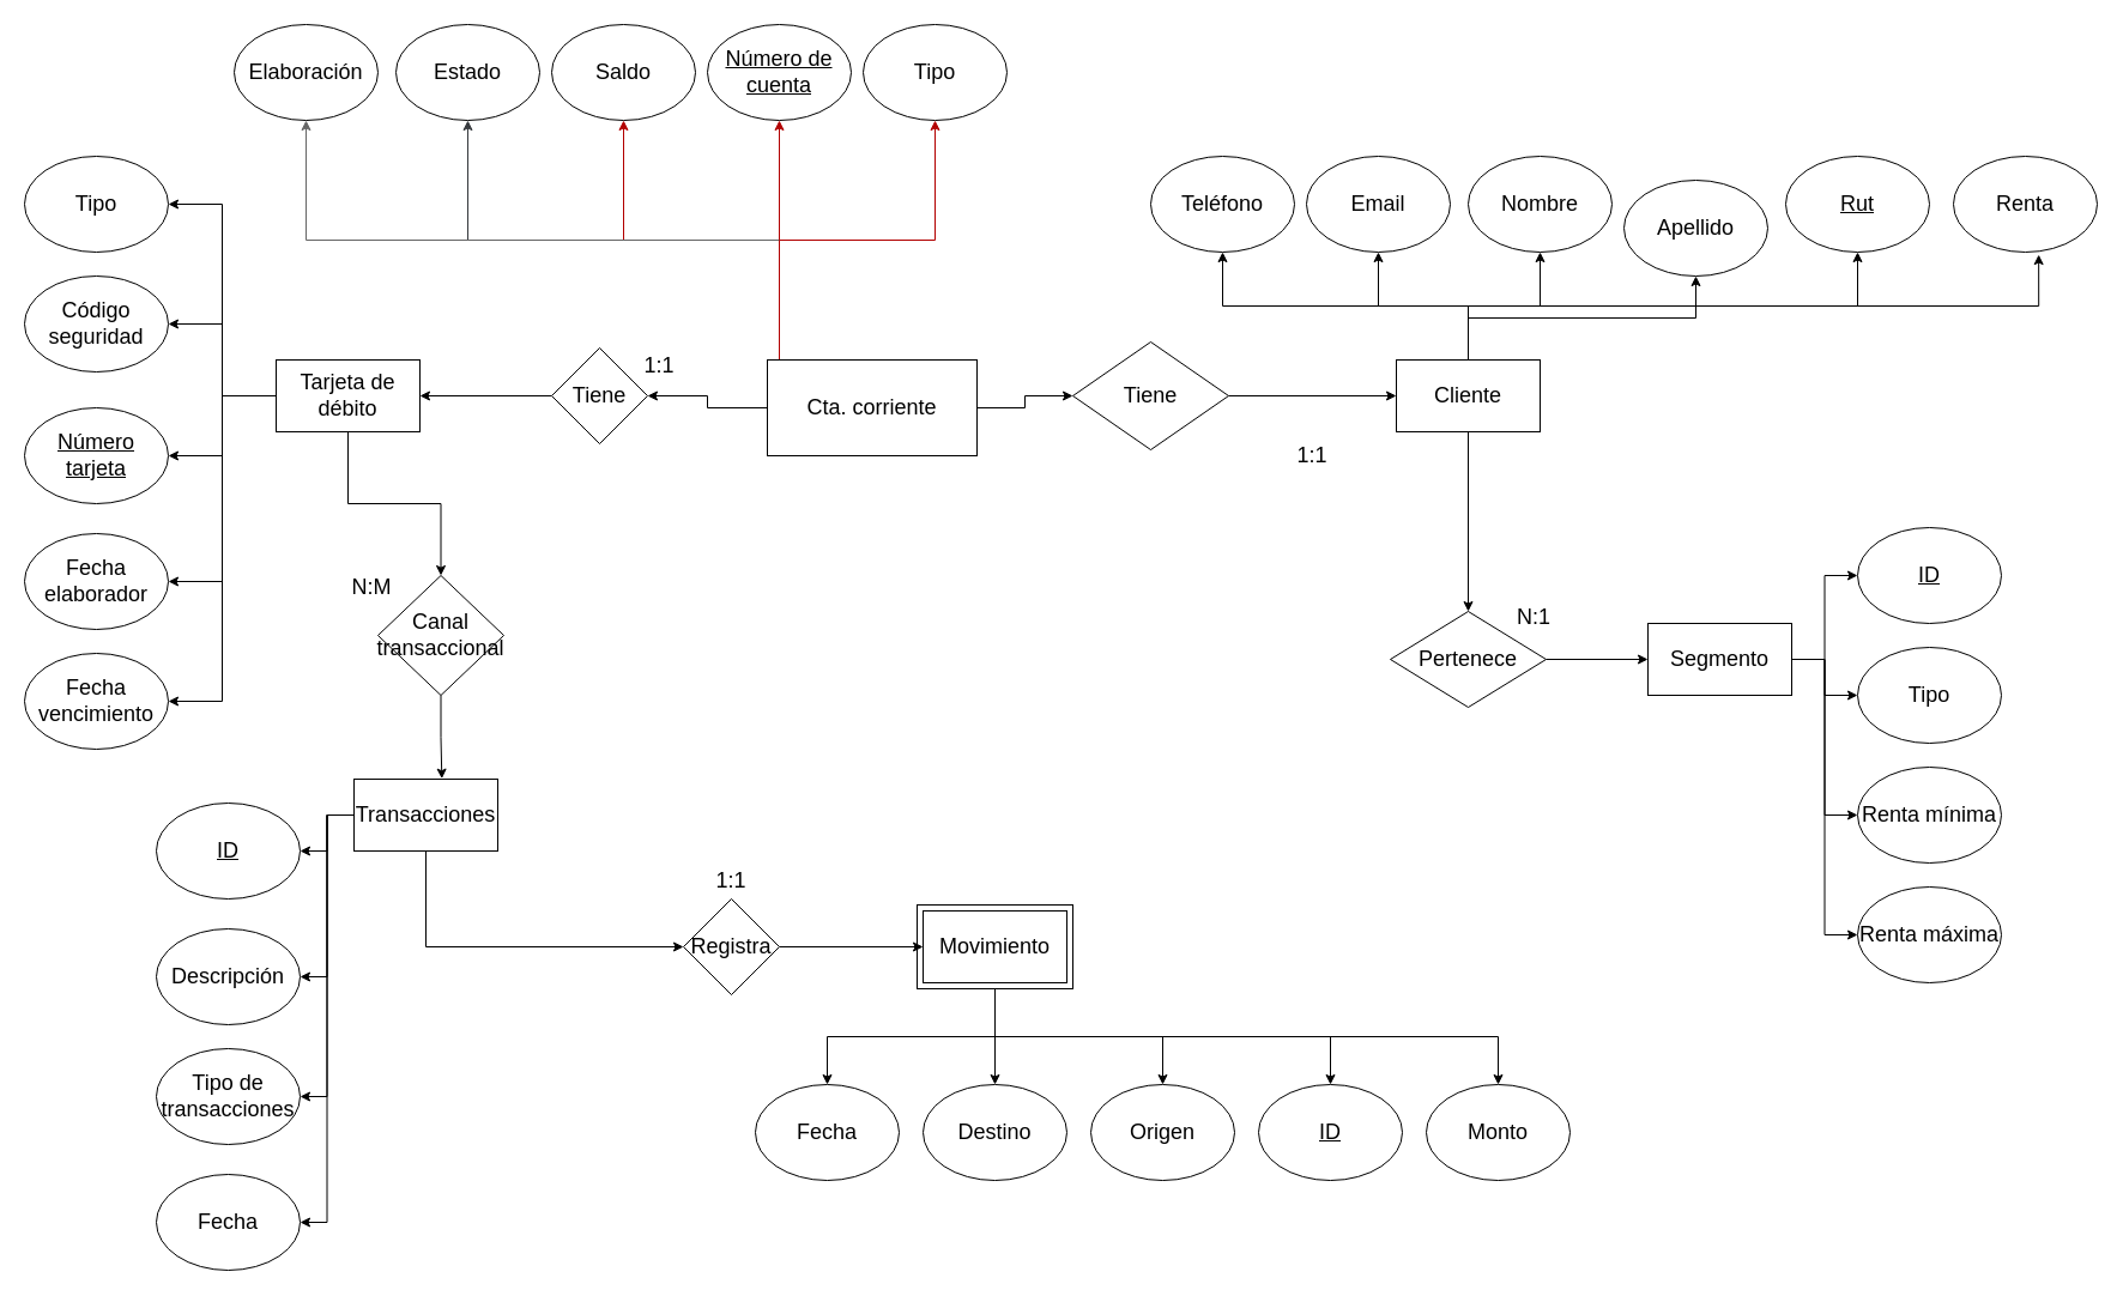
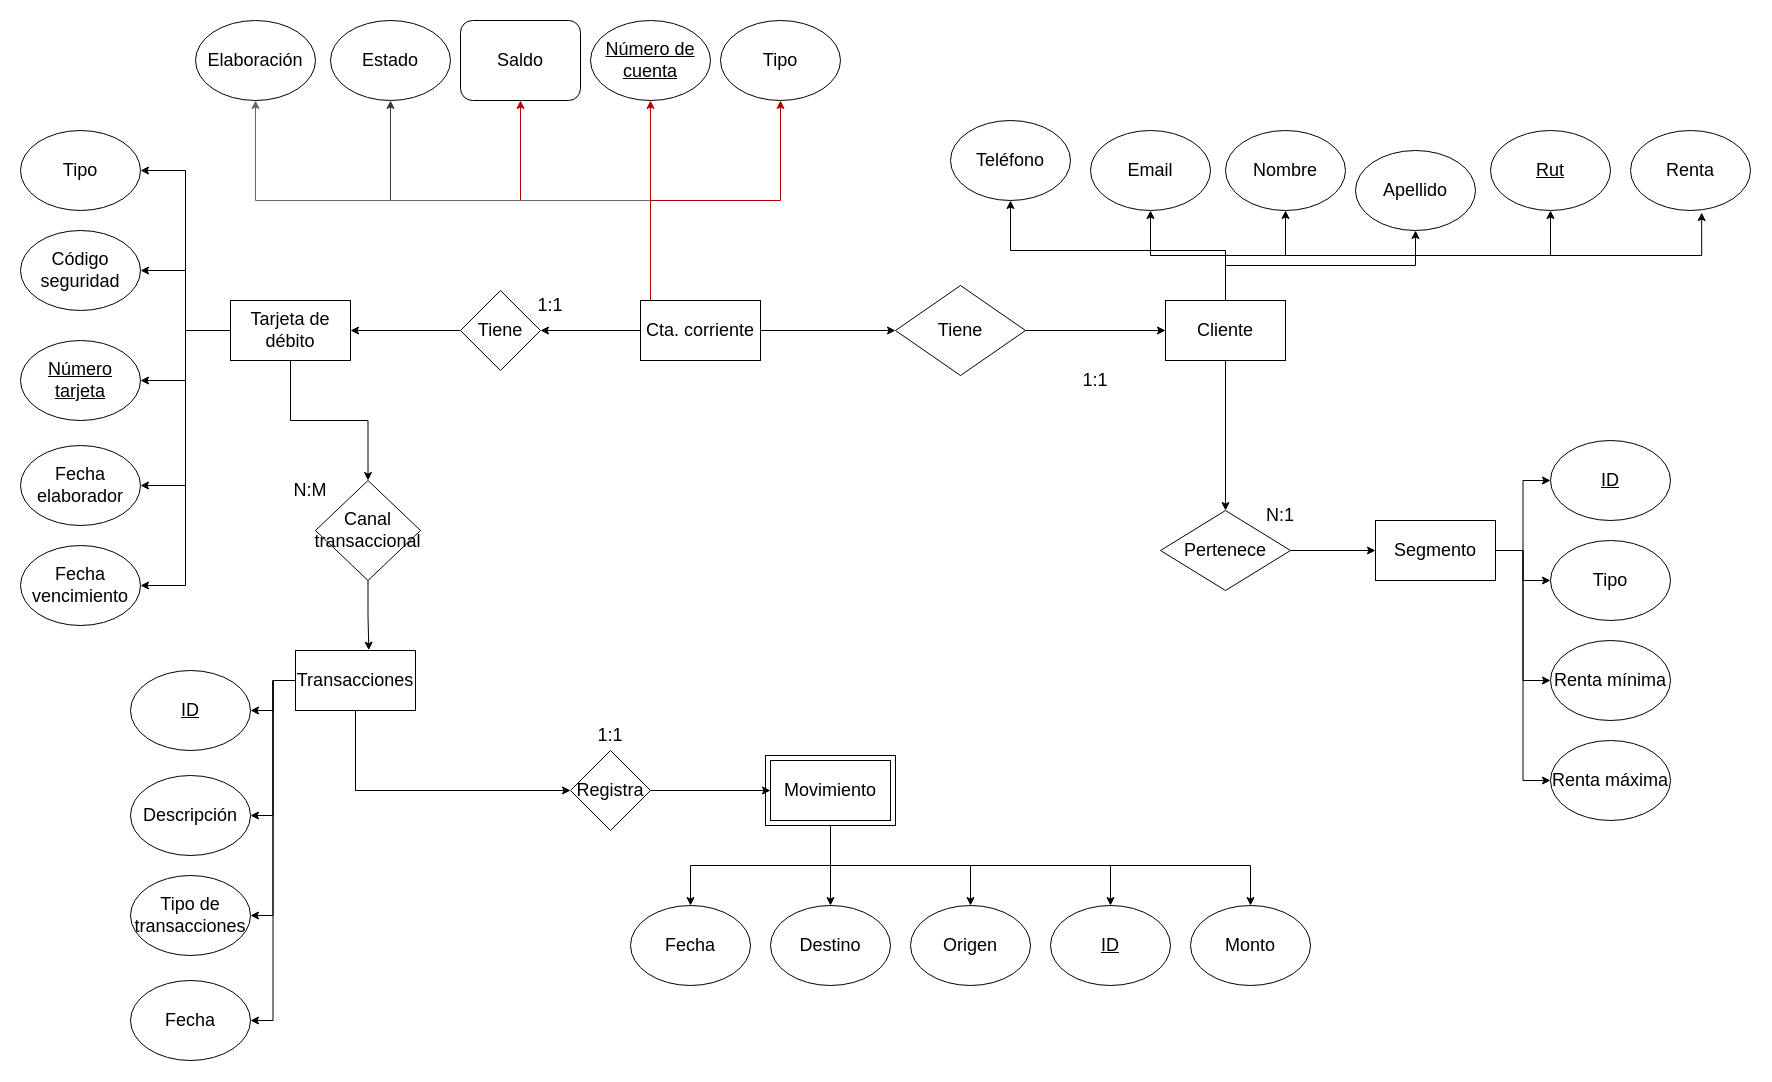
- <mxCell id="45" value="&lt;font style=&quot;font-size: 18px;&quot;&gt;Saldo&lt;/font&gt;" style="ellipse;whiteSpace=wrap;html=1;" parent="1" vertex="1"><mxGeometry x="460" y="20" width="120" height="80" as="geometry" /></mxCell>
+ <mxCell id="45" value="&lt;font style=&quot;font-size: 18px;&quot;&gt;Saldo&lt;/font&gt;" style="whiteSpace=wrap;html=1;rounded=1;" parent="1" vertex="1"><mxGeometry x="460" y="20" width="120" height="80" as="geometry" /></mxCell>
- <mxCell id="74" value="&lt;font style=&quot;font-size: 18px;&quot;&gt;Teléfono&lt;/font&gt;" style="ellipse;whiteSpace=wrap;html=1;direction=west;" parent="1" vertex="1"><mxGeometry x="960" y="130" width="120" height="80" as="geometry" /></mxCell>
+ <mxCell id="74" value="&lt;font style=&quot;font-size: 18px;&quot;&gt;Teléfono&lt;/font&gt;" style="ellipse;whiteSpace=wrap;html=1;direction=west;" parent="1" vertex="1"><mxGeometry x="950" y="120" width="120" height="80" as="geometry" /></mxCell>
- <mxCell id="31" value="&lt;font style=&quot;font-size: 18px;&quot;&gt;Cta. corriente&lt;/font&gt;" style="rounded=0;whiteSpace=wrap;html=1;" parent="1" vertex="1"><mxGeometry x="640" y="300" width="175" height="80" as="geometry" /></mxCell>
+ <mxCell id="31" value="&lt;font style=&quot;font-size: 18px;&quot;&gt;Cta. corriente&lt;/font&gt;" style="rounded=0;whiteSpace=wrap;html=1;" parent="1" vertex="1"><mxGeometry x="640" y="300" width="120" height="60" as="geometry" /></mxCell>
